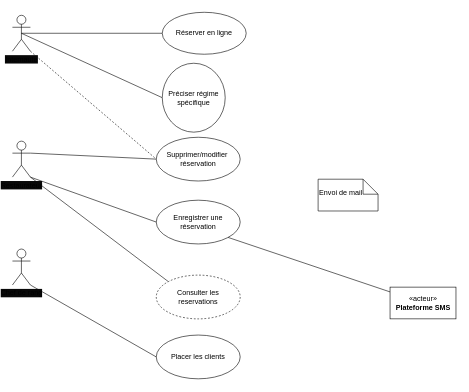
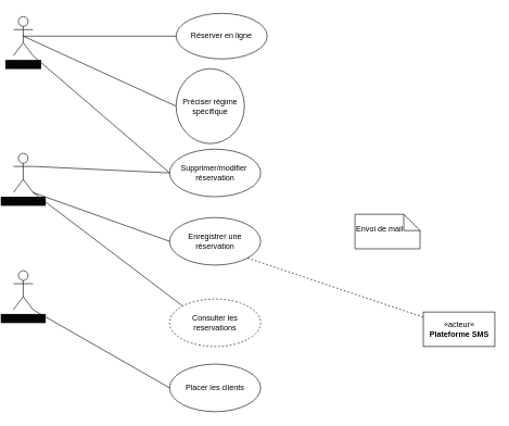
- <mxCell id="3" style="edgeStyle=none;rounded=0;orthogonalLoop=1;jettySize=auto;html=1;exitX=1;exitY=1;exitDx=0;exitDy=0;exitPerimeter=0;entryX=0;entryY=0.5;entryDx=0;entryDy=0;endArrow=none;endFill=0;dashed=1;" edge="1" parent="1" source="5" target="15"><mxGeometry relative="1" as="geometry" /></mxCell>
+ <mxCell id="3" style="edgeStyle=none;rounded=0;orthogonalLoop=1;jettySize=auto;html=1;exitX=1;exitY=1;exitDx=0;exitDy=0;exitPerimeter=0;entryX=0;entryY=0.5;entryDx=0;entryDy=0;endArrow=none;endFill=0;" edge="1" parent="1" source="5" target="15"><mxGeometry relative="1" as="geometry" /></mxCell>
- <mxCell id="12" value="&lt;br&gt;Envoi de mail" style="shape=note;whiteSpace=wrap;html=1;size=25;verticalAlign=top;align=left;spacingTop=-6;" vertex="1" parent="1"><mxGeometry x="530" y="298.5" width="100" height="53" as="geometry" /></mxCell>
+ <mxCell id="12" value="&lt;br&gt;Envoi de mail" style="shape=note;whiteSpace=wrap;html=1;size=25;verticalAlign=top;align=left;spacingTop=-6;" vertex="1" parent="1"><mxGeometry x="545" y="328.5" width="100" height="53" as="geometry" /></mxCell>
- <mxCell id="13" style="rounded=0;orthogonalLoop=1;jettySize=auto;html=1;entryX=1;entryY=1;entryDx=0;entryDy=0;endArrow=none;endFill=0;" edge="1" parent="1" source="14" target="11"><mxGeometry relative="1" as="geometry" /></mxCell>
+ <mxCell id="13" style="rounded=0;orthogonalLoop=1;jettySize=auto;html=1;entryX=1;entryY=1;entryDx=0;entryDy=0;endArrow=none;endFill=0;dashed=1;" edge="1" parent="1" source="14" target="11"><mxGeometry relative="1" as="geometry" /></mxCell>
